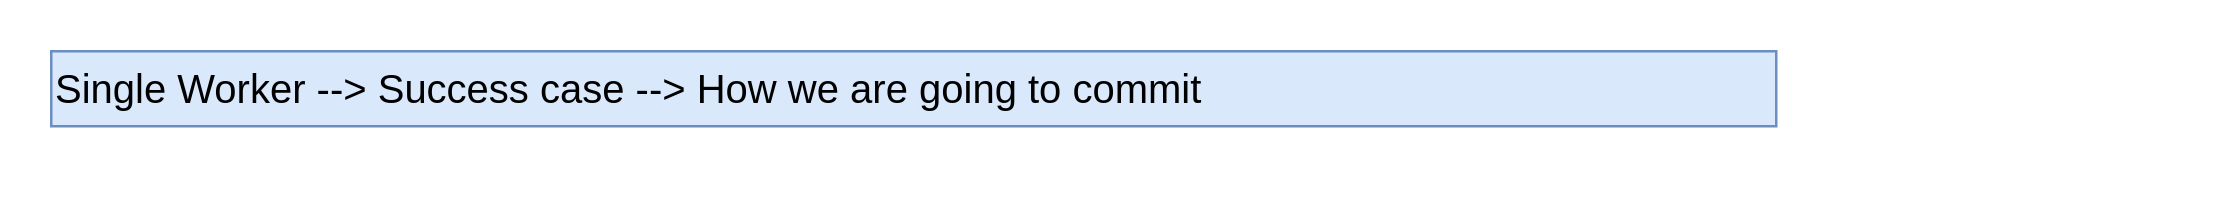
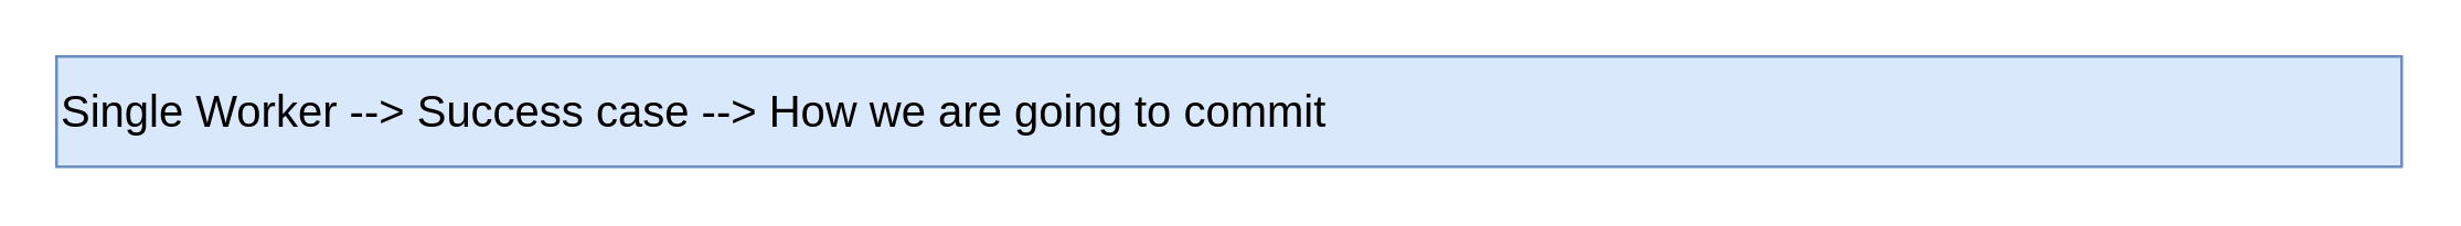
- <mxCell id="2" value="Single Worker --&amp;gt; Success case --&amp;gt; How we are going to commit" style="text;html=1;align=left;verticalAlign=middle;whiteSpace=wrap;rounded=0;fontSize=16;fillColor=#dae8fc;strokeColor=#6c8ebf;" vertex="1" parent="1"><mxGeometry x="20" y="20" width="690" height="30" as="geometry" /></mxCell>
+ <mxCell id="2" value="Single Worker --&amp;gt; Success case --&amp;gt; How we are going to commit" style="text;html=1;align=left;verticalAlign=middle;whiteSpace=wrap;rounded=0;fontSize=16;fillColor=#dae8fc;strokeColor=#6c8ebf;" vertex="1" parent="1"><mxGeometry width="850" height="40" as="geometry" x="20" y="20" /></mxCell>
